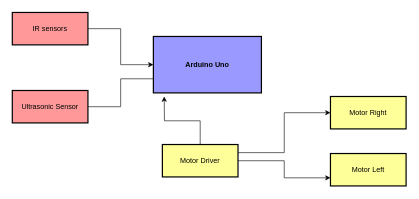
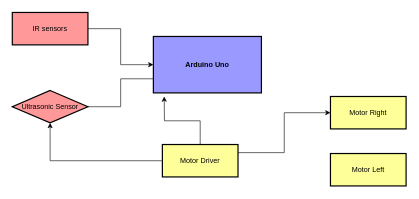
- <mxCell id="5" value="Ultrasonic Sensor" style="whiteSpace=wrap;strokeWidth=2;fillColor=#FF9999;" parent="1" vertex="1"><mxGeometry x="20" y="150" width="126" height="54" as="geometry" /></mxCell>
+ <mxCell id="5" value="Ultrasonic Sensor" style="rhombus;whiteSpace=wrap;strokeWidth=2;fillColor=#FF9999;" parent="1" vertex="1"><mxGeometry x="20" y="150" width="126" height="54" as="geometry" /></mxCell>
- <mxCell id="9" style="edgeStyle=orthogonalEdgeStyle;rounded=0;orthogonalLoop=1;jettySize=auto;html=1;entryX=0;entryY=0.75;entryDx=0;entryDy=0;" edge="1" parent="1" source="10" target="11"><mxGeometry relative="1" as="geometry" /></mxCell>
+ <mxCell id="9" style="edgeStyle=orthogonalEdgeStyle;rounded=0;orthogonalLoop=1;jettySize=auto;html=1;" edge="1" parent="1" source="10" target="5"><mxGeometry relative="1" as="geometry" /></mxCell>
